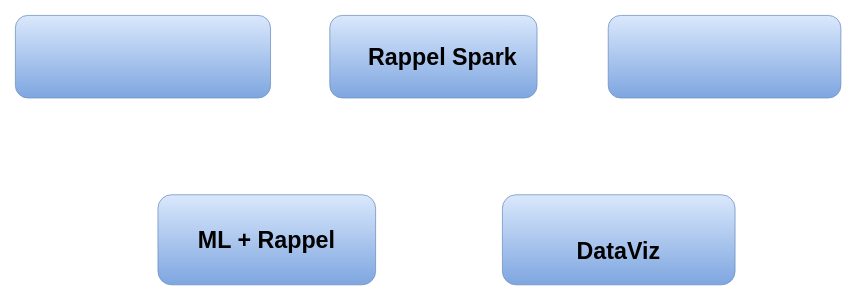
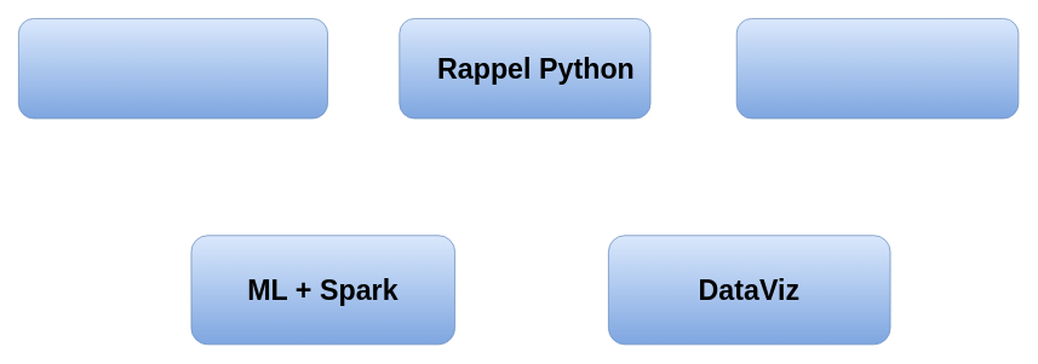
- <mxCell id="7" value="Rappel Spark" style="text;html=1;strokeColor=none;fillColor=none;align=center;verticalAlign=middle;whiteSpace=wrap;rounded=0;fontSize=31;fontStyle=1" parent="1" vertex="1"><mxGeometry x="461.445" y="65" width="257" height="20" as="geometry" /></mxCell>
+ <mxCell id="7" value="Rappel Python" style="text;html=1;strokeColor=none;fillColor=none;align=center;verticalAlign=middle;whiteSpace=wrap;rounded=0;fontSize=31;fontStyle=1" parent="1" vertex="1"><mxGeometry x="461.445" y="65" width="257" height="20" as="geometry" /></mxCell>
- <mxCell id="9" value="ML + Rappel" style="text;html=1;strokeColor=none;fillColor=none;align=center;verticalAlign=middle;whiteSpace=wrap;rounded=0;fontSize=31;fontStyle=1" parent="1" vertex="1"><mxGeometry x="209.995" y="309" width="290" height="20" as="geometry" /></mxCell>
+ <mxCell id="9" value="ML + Spark" style="text;html=1;strokeColor=none;fillColor=none;align=center;verticalAlign=middle;whiteSpace=wrap;rounded=0;fontSize=31;fontStyle=1" parent="1" vertex="1"><mxGeometry x="209.995" y="309" width="290" height="20" as="geometry" /></mxCell>
- <mxCell id="6" value="DataViz" style="text;html=1;strokeColor=none;fillColor=none;align=center;verticalAlign=middle;whiteSpace=wrap;rounded=0;fontSize=31;fontStyle=1" parent="1" vertex="1"><mxGeometry x="719" y="324" width="210" height="20" as="geometry" /></mxCell>
+ <mxCell id="6" value="DataViz" style="text;html=1;strokeColor=none;fillColor=none;align=center;verticalAlign=middle;whiteSpace=wrap;rounded=0;fontSize=31;fontStyle=1" parent="1" vertex="1"><mxGeometry x="719" y="309" width="210" height="20" as="geometry" /></mxCell>
